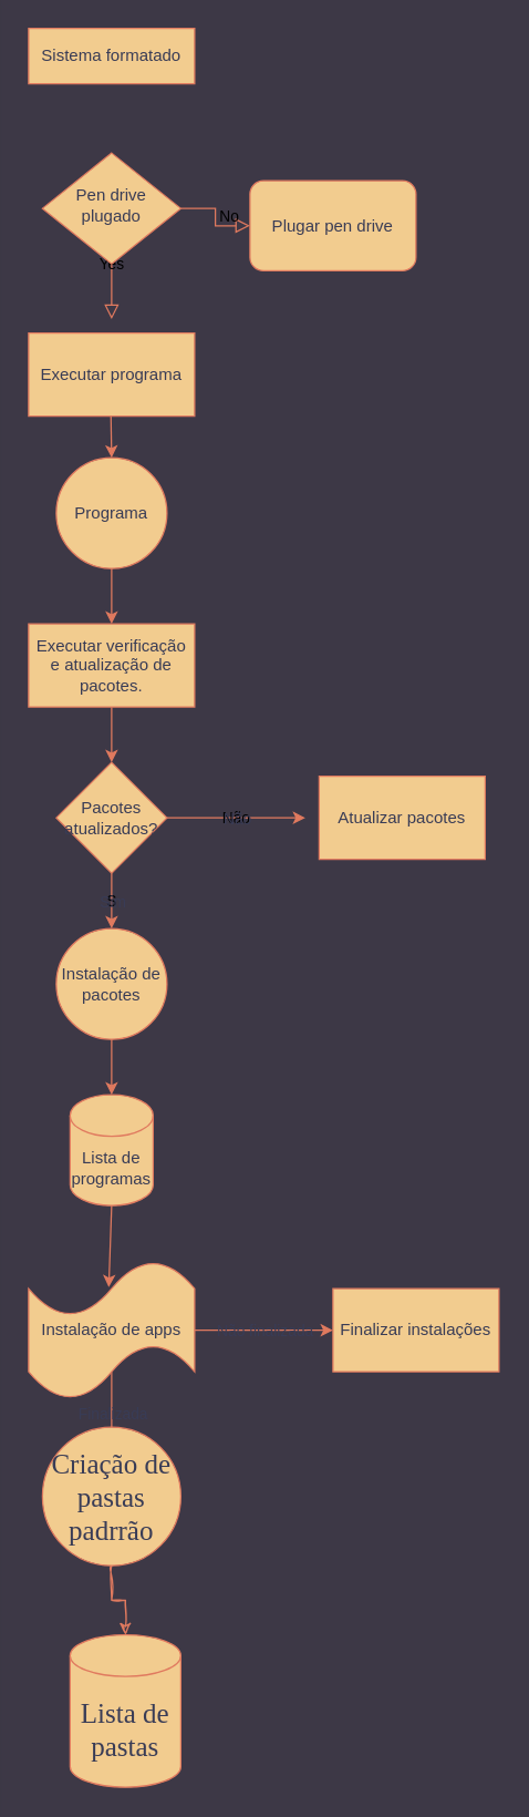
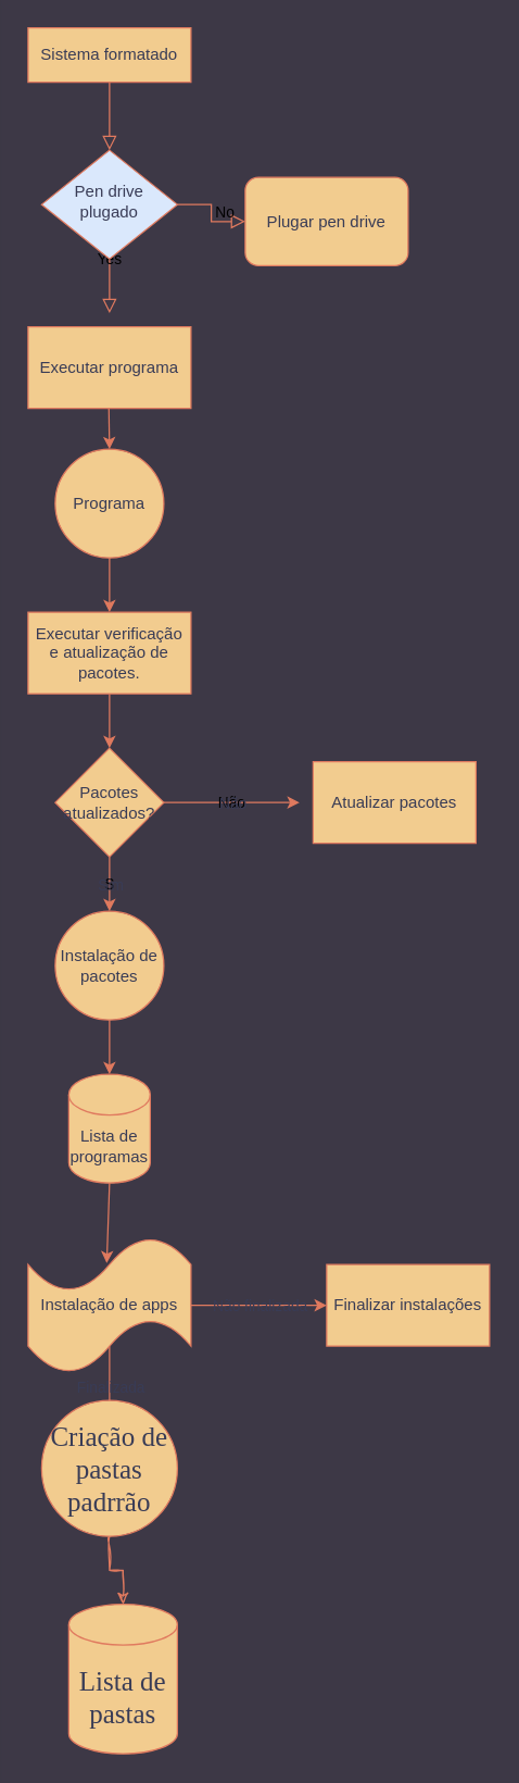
+ <mxCell id="2" value="" style="rounded=0;html=1;jettySize=auto;orthogonalLoop=1;fontSize=11;endArrow=block;endFill=0;endSize=8;strokeWidth=1;shadow=0;labelBackgroundColor=none;edgeStyle=orthogonalEdgeStyle;strokeColor=#E07A5F;fontColor=default;" parent="1" source="3" target="6" edge="1"><mxGeometry relative="1" as="geometry" /></mxCell>
- <mxCell id="6" value="Pen drive plugado" style="rhombus;whiteSpace=wrap;html=1;shadow=0;fontFamily=Helvetica;fontSize=12;align=center;strokeWidth=1;spacing=6;spacingTop=-4;labelBackgroundColor=none;fillColor=#F2CC8F;strokeColor=#E07A5F;fontColor=#393C56;" parent="1" vertex="1"><mxGeometry x="30" y="110" width="100" height="80" as="geometry" /></mxCell>
+ <mxCell id="6" value="Pen drive plugado" style="rhombus;whiteSpace=wrap;html=1;shadow=0;fontFamily=Helvetica;fontSize=12;align=center;strokeWidth=1;spacing=6;spacingTop=-4;labelBackgroundColor=none;fillColor=#dae8fc;strokeColor=#E07A5F;fontColor=#393C56;" parent="1" vertex="1"><mxGeometry x="30" y="110" width="100" height="80" as="geometry" /></mxCell>
